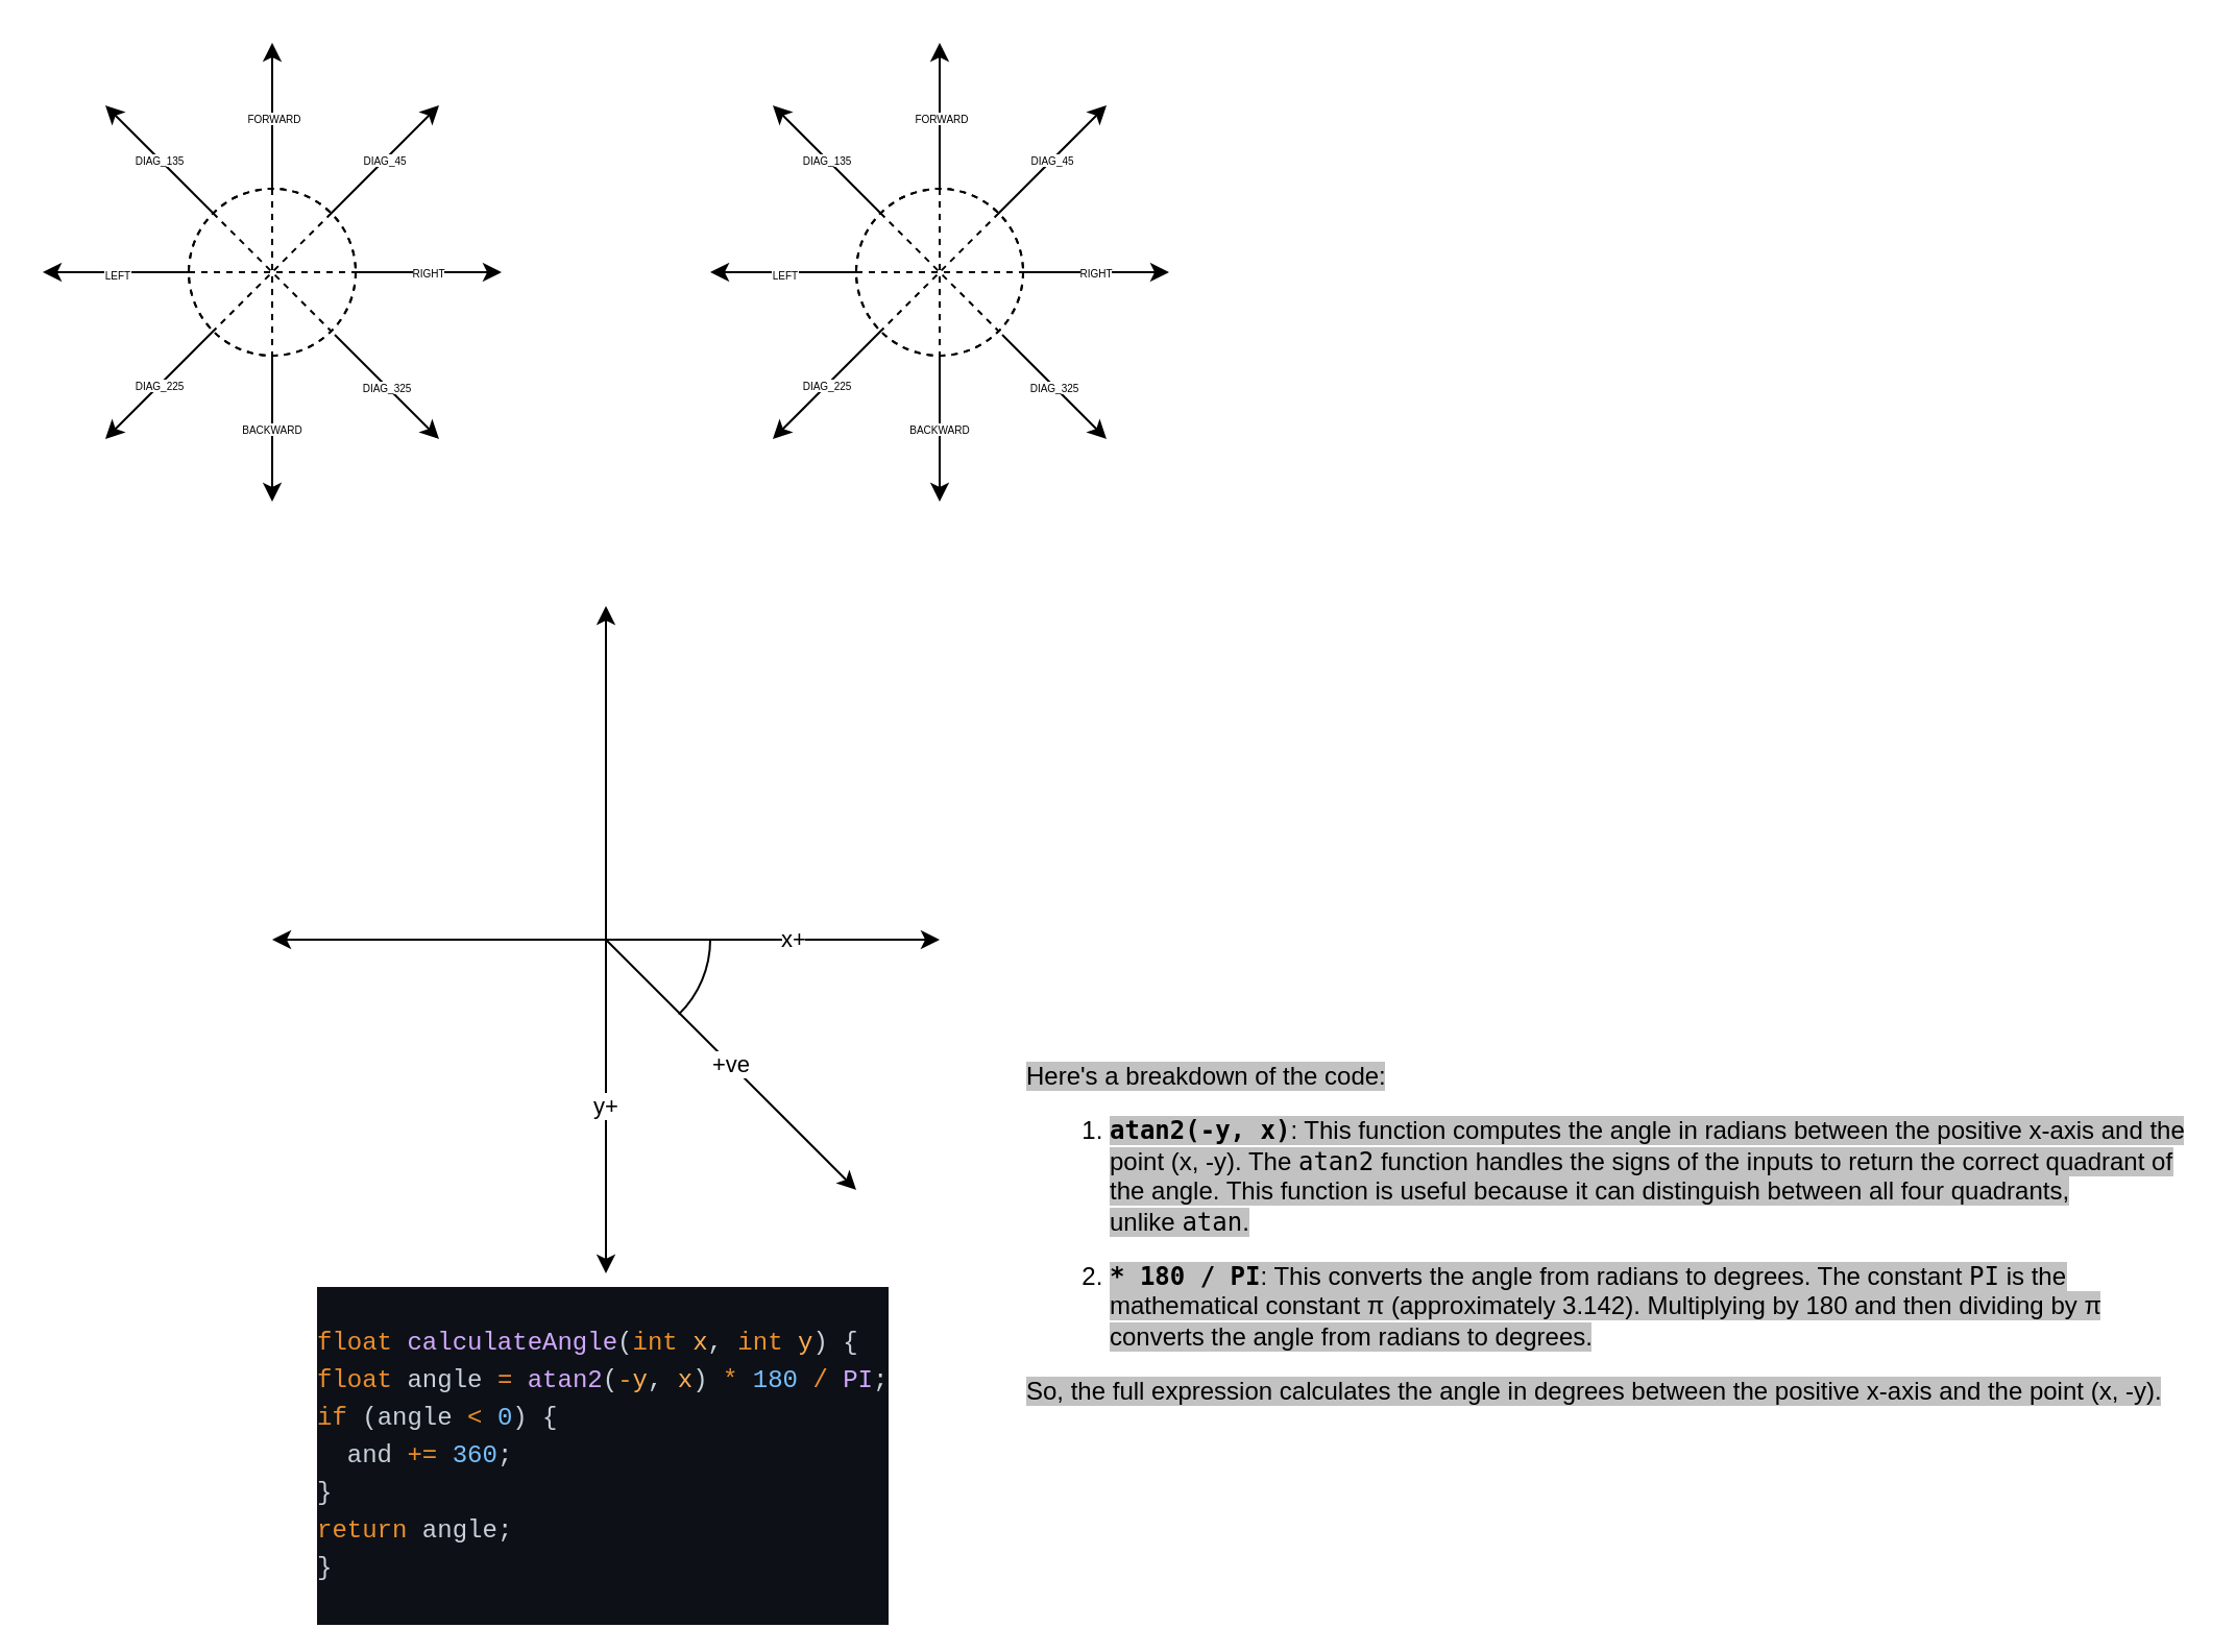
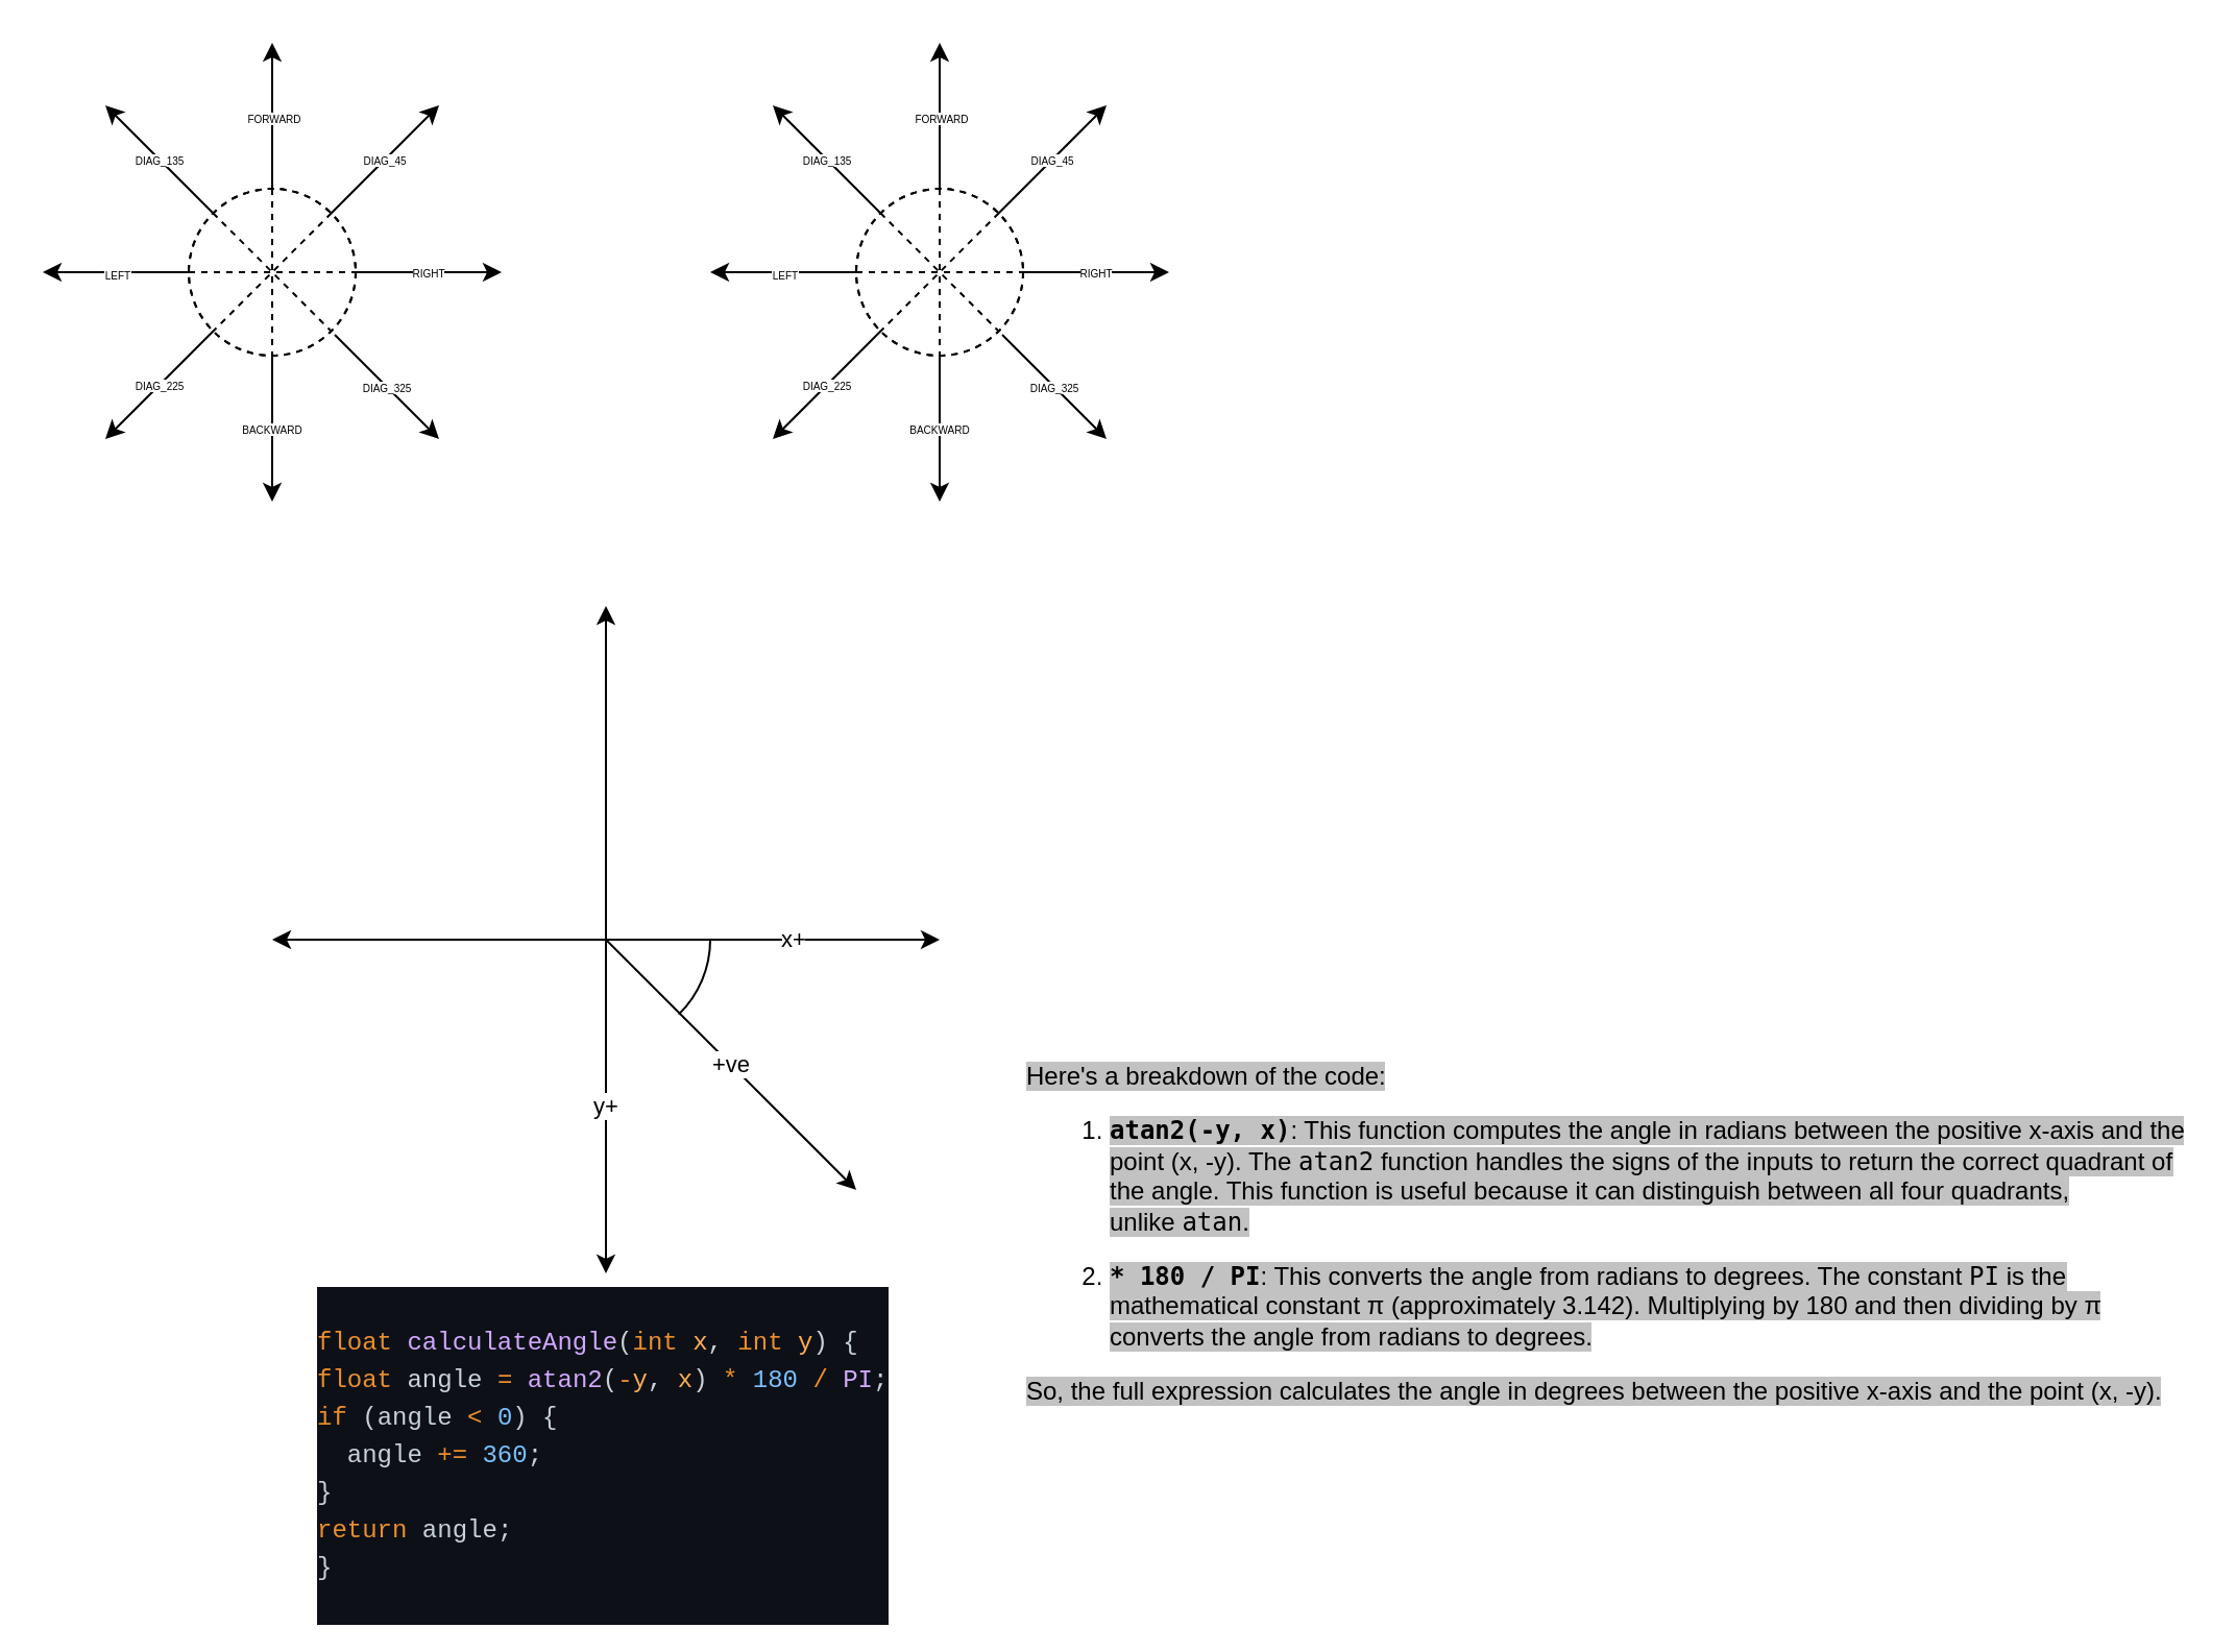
- <mxCell id="30" value="&lt;div style=&quot;color: rgb(201, 209, 217); background-color: rgb(13, 17, 23); font-family: Menlo, Monaco, &amp;quot;Courier New&amp;quot;, monospace; font-weight: normal; font-size: 12px; line-height: 18px;&quot;&gt;&lt;br&gt;&lt;div&gt;&lt;span style=&quot;color: #ec8e2c;&quot;&gt;float&lt;/span&gt;&lt;span style=&quot;color: #c9d1d9;&quot;&gt; &lt;/span&gt;&lt;span style=&quot;color: #d2a8ff;&quot;&gt;calculateAngle&lt;/span&gt;&lt;span style=&quot;color: #c9d1d9;&quot;&gt;(&lt;/span&gt;&lt;span style=&quot;color: #ec8e2c;&quot;&gt;int&lt;/span&gt;&lt;span style=&quot;color: #c9d1d9;&quot;&gt; &lt;/span&gt;&lt;span style=&quot;color: #fdac54;&quot;&gt;x&lt;/span&gt;&lt;span style=&quot;color: #c9d1d9;&quot;&gt;, &lt;/span&gt;&lt;span style=&quot;color: #ec8e2c;&quot;&gt;int&lt;/span&gt;&lt;span style=&quot;color: #c9d1d9;&quot;&gt; &lt;/span&gt;&lt;span style=&quot;color: #fdac54;&quot;&gt;y&lt;/span&gt;&lt;span style=&quot;color: #c9d1d9;&quot;&gt;) {&lt;/span&gt;&lt;/div&gt;&lt;div&gt;&lt;span style=&quot;color: #c9d1d9;&quot;&gt;  &lt;/span&gt;&lt;span style=&quot;color: #ec8e2c;&quot;&gt;float&lt;/span&gt;&lt;span style=&quot;color: #c9d1d9;&quot;&gt; &lt;/span&gt;&lt;span style=&quot;color: #c9d1d9;&quot;&gt;angle&lt;/span&gt;&lt;span style=&quot;color: #c9d1d9;&quot;&gt; &lt;/span&gt;&lt;span style=&quot;color: #ec8e2c;&quot;&gt;=&lt;/span&gt;&lt;span style=&quot;color: #c9d1d9;&quot;&gt; &lt;/span&gt;&lt;span style=&quot;color: #d2a8ff;&quot;&gt;atan2&lt;/span&gt;&lt;span style=&quot;color: #c9d1d9;&quot;&gt;(&lt;/span&gt;&lt;span style=&quot;color: #ec8e2c;&quot;&gt;-&lt;/span&gt;&lt;span style=&quot;color: #fdac54;&quot;&gt;y&lt;/span&gt;&lt;span style=&quot;color: #c9d1d9;&quot;&gt;, &lt;/span&gt;&lt;span style=&quot;color: #fdac54;&quot;&gt;x&lt;/span&gt;&lt;span style=&quot;color: #c9d1d9;&quot;&gt;) &lt;/span&gt;&lt;span style=&quot;color: #ec8e2c;&quot;&gt;*&lt;/span&gt;&lt;span style=&quot;color: #c9d1d9;&quot;&gt; &lt;/span&gt;&lt;span style=&quot;color: #79c0ff;&quot;&gt;180&lt;/span&gt;&lt;span style=&quot;color: #c9d1d9;&quot;&gt; &lt;/span&gt;&lt;span style=&quot;color: #ec8e2c;&quot;&gt;/&lt;/span&gt;&lt;span style=&quot;color: #c9d1d9;&quot;&gt; &lt;/span&gt;&lt;span style=&quot;color: #d2a8ff;&quot;&gt;PI&lt;/span&gt;&lt;span style=&quot;color: #c9d1d9;&quot;&gt;;&lt;/span&gt;&lt;/div&gt;&lt;div&gt;&lt;span style=&quot;color: #c9d1d9;&quot;&gt;  &lt;/span&gt;&lt;span style=&quot;color: #ec8e2c;&quot;&gt;if&lt;/span&gt;&lt;span style=&quot;color: #c9d1d9;&quot;&gt; (&lt;/span&gt;&lt;span style=&quot;color: #c9d1d9;&quot;&gt;angle&lt;/span&gt;&lt;span style=&quot;color: #c9d1d9;&quot;&gt; &lt;/span&gt;&lt;span style=&quot;color: #ec8e2c;&quot;&gt;&amp;lt;&lt;/span&gt;&lt;span style=&quot;color: #c9d1d9;&quot;&gt; &lt;/span&gt;&lt;span style=&quot;color: #79c0ff;&quot;&gt;0&lt;/span&gt;&lt;span style=&quot;color: #c9d1d9;&quot;&gt;) {&lt;/span&gt;&lt;/div&gt;&lt;div&gt;&lt;span style=&quot;color: #c9d1d9;&quot;&gt;&amp;nbsp; and&lt;/span&gt;&lt;span style=&quot;color: #c9d1d9;&quot;&gt; &lt;/span&gt;&lt;span style=&quot;color: #ec8e2c;&quot;&gt;+=&lt;/span&gt;&lt;span style=&quot;color: #c9d1d9;&quot;&gt; &lt;/span&gt;&lt;span style=&quot;color: #79c0ff;&quot;&gt;360&lt;/span&gt;&lt;span style=&quot;color: #c9d1d9;&quot;&gt;;&lt;/span&gt;&lt;/div&gt;&lt;div&gt;&lt;span style=&quot;color: #c9d1d9;&quot;&gt;  }&lt;/span&gt;&lt;/div&gt;&lt;div&gt;&lt;span style=&quot;color: #c9d1d9;&quot;&gt;  &lt;/span&gt;&lt;span style=&quot;color: #ec8e2c;&quot;&gt;return&lt;/span&gt;&lt;span style=&quot;color: #c9d1d9;&quot;&gt; &lt;/span&gt;&lt;span style=&quot;color: #c9d1d9;&quot;&gt;angle&lt;/span&gt;&lt;span style=&quot;color: #c9d1d9;&quot;&gt;;&lt;/span&gt;&lt;/div&gt;&lt;div&gt;&lt;span style=&quot;color: #c9d1d9;&quot;&gt;}&lt;/span&gt;&lt;/div&gt;&lt;br&gt;&lt;/div&gt;" style="text;whiteSpace=wrap;html=1;" vertex="1" parent="1"><mxGeometry x="150" y="610" width="280" height="160" as="geometry" /></mxCell>
+ <mxCell id="30" value="&lt;div style=&quot;color: rgb(201, 209, 217); background-color: rgb(13, 17, 23); font-family: Menlo, Monaco, &amp;quot;Courier New&amp;quot;, monospace; font-weight: normal; font-size: 12px; line-height: 18px;&quot;&gt;&lt;br&gt;&lt;div&gt;&lt;span style=&quot;color: #ec8e2c;&quot;&gt;float&lt;/span&gt;&lt;span style=&quot;color: #c9d1d9;&quot;&gt; &lt;/span&gt;&lt;span style=&quot;color: #d2a8ff;&quot;&gt;calculateAngle&lt;/span&gt;&lt;span style=&quot;color: #c9d1d9;&quot;&gt;(&lt;/span&gt;&lt;span style=&quot;color: #ec8e2c;&quot;&gt;int&lt;/span&gt;&lt;span style=&quot;color: #c9d1d9;&quot;&gt; &lt;/span&gt;&lt;span style=&quot;color: #fdac54;&quot;&gt;x&lt;/span&gt;&lt;span style=&quot;color: #c9d1d9;&quot;&gt;, &lt;/span&gt;&lt;span style=&quot;color: #ec8e2c;&quot;&gt;int&lt;/span&gt;&lt;span style=&quot;color: #c9d1d9;&quot;&gt; &lt;/span&gt;&lt;span style=&quot;color: #fdac54;&quot;&gt;y&lt;/span&gt;&lt;span style=&quot;color: #c9d1d9;&quot;&gt;) {&lt;/span&gt;&lt;/div&gt;&lt;div&gt;&lt;span style=&quot;color: #c9d1d9;&quot;&gt;  &lt;/span&gt;&lt;span style=&quot;color: #ec8e2c;&quot;&gt;float&lt;/span&gt;&lt;span style=&quot;color: #c9d1d9;&quot;&gt; &lt;/span&gt;&lt;span style=&quot;color: #c9d1d9;&quot;&gt;angle&lt;/span&gt;&lt;span style=&quot;color: #c9d1d9;&quot;&gt; &lt;/span&gt;&lt;span style=&quot;color: #ec8e2c;&quot;&gt;=&lt;/span&gt;&lt;span style=&quot;color: #c9d1d9;&quot;&gt; &lt;/span&gt;&lt;span style=&quot;color: #d2a8ff;&quot;&gt;atan2&lt;/span&gt;&lt;span style=&quot;color: #c9d1d9;&quot;&gt;(&lt;/span&gt;&lt;span style=&quot;color: #ec8e2c;&quot;&gt;-&lt;/span&gt;&lt;span style=&quot;color: #fdac54;&quot;&gt;y&lt;/span&gt;&lt;span style=&quot;color: #c9d1d9;&quot;&gt;, &lt;/span&gt;&lt;span style=&quot;color: #fdac54;&quot;&gt;x&lt;/span&gt;&lt;span style=&quot;color: #c9d1d9;&quot;&gt;) &lt;/span&gt;&lt;span style=&quot;color: #ec8e2c;&quot;&gt;*&lt;/span&gt;&lt;span style=&quot;color: #c9d1d9;&quot;&gt; &lt;/span&gt;&lt;span style=&quot;color: #79c0ff;&quot;&gt;180&lt;/span&gt;&lt;span style=&quot;color: #c9d1d9;&quot;&gt; &lt;/span&gt;&lt;span style=&quot;color: #ec8e2c;&quot;&gt;/&lt;/span&gt;&lt;span style=&quot;color: #c9d1d9;&quot;&gt; &lt;/span&gt;&lt;span style=&quot;color: #d2a8ff;&quot;&gt;PI&lt;/span&gt;&lt;span style=&quot;color: #c9d1d9;&quot;&gt;;&lt;/span&gt;&lt;/div&gt;&lt;div&gt;&lt;span style=&quot;color: #c9d1d9;&quot;&gt;  &lt;/span&gt;&lt;span style=&quot;color: #ec8e2c;&quot;&gt;if&lt;/span&gt;&lt;span style=&quot;color: #c9d1d9;&quot;&gt; (&lt;/span&gt;&lt;span style=&quot;color: #c9d1d9;&quot;&gt;angle&lt;/span&gt;&lt;span style=&quot;color: #c9d1d9;&quot;&gt; &lt;/span&gt;&lt;span style=&quot;color: #ec8e2c;&quot;&gt;&amp;lt;&lt;/span&gt;&lt;span style=&quot;color: #c9d1d9;&quot;&gt; &lt;/span&gt;&lt;span style=&quot;color: #79c0ff;&quot;&gt;0&lt;/span&gt;&lt;span style=&quot;color: #c9d1d9;&quot;&gt;) {&lt;/span&gt;&lt;/div&gt;&lt;div&gt;&lt;span style=&quot;color: #c9d1d9;&quot;&gt;&amp;nbsp; angle&lt;/span&gt;&lt;span style=&quot;color: #c9d1d9;&quot;&gt; &lt;/span&gt;&lt;span style=&quot;color: #ec8e2c;&quot;&gt;+=&lt;/span&gt;&lt;span style=&quot;color: #c9d1d9;&quot;&gt; &lt;/span&gt;&lt;span style=&quot;color: #79c0ff;&quot;&gt;360&lt;/span&gt;&lt;span style=&quot;color: #c9d1d9;&quot;&gt;;&lt;/span&gt;&lt;/div&gt;&lt;div&gt;&lt;span style=&quot;color: #c9d1d9;&quot;&gt;  }&lt;/span&gt;&lt;/div&gt;&lt;div&gt;&lt;span style=&quot;color: #c9d1d9;&quot;&gt;  &lt;/span&gt;&lt;span style=&quot;color: #ec8e2c;&quot;&gt;return&lt;/span&gt;&lt;span style=&quot;color: #c9d1d9;&quot;&gt; &lt;/span&gt;&lt;span style=&quot;color: #c9d1d9;&quot;&gt;angle&lt;/span&gt;&lt;span style=&quot;color: #c9d1d9;&quot;&gt;;&lt;/span&gt;&lt;/div&gt;&lt;div&gt;&lt;span style=&quot;color: #c9d1d9;&quot;&gt;}&lt;/span&gt;&lt;/div&gt;&lt;br&gt;&lt;/div&gt;" style="text;whiteSpace=wrap;html=1;" vertex="1" parent="1"><mxGeometry x="150" y="610" width="280" height="160" as="geometry" /></mxCell>
